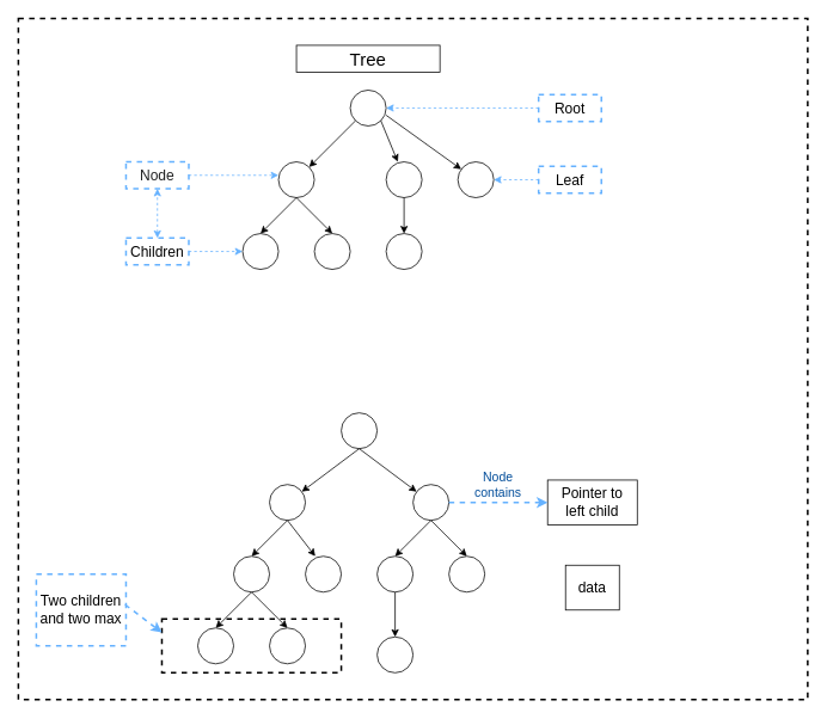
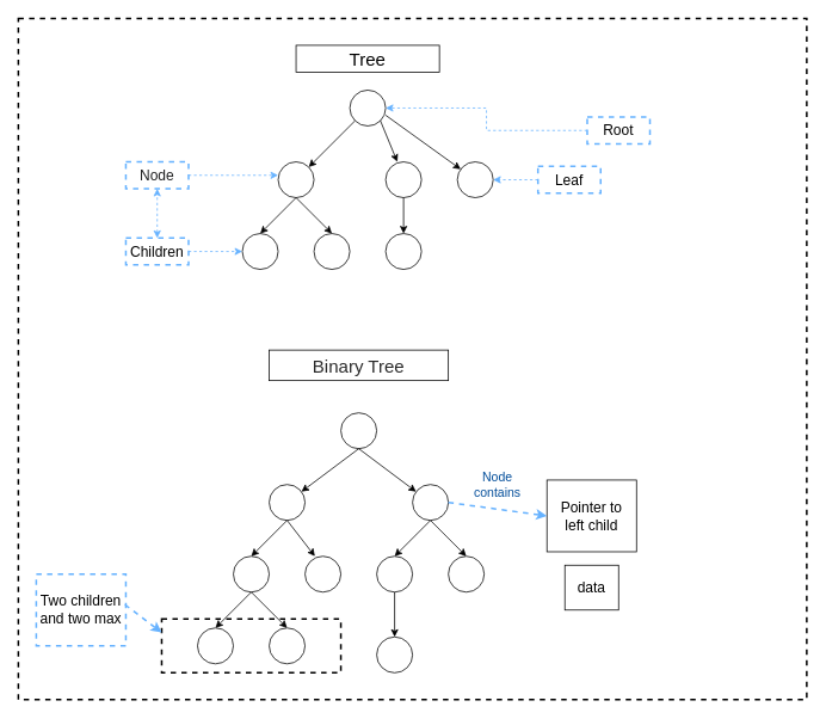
- <mxCell id="16" value="&lt;font style=&quot;font-size: 16px&quot;&gt;Root&lt;/font&gt;" style="text;html=1;fillColor=none;align=center;verticalAlign=middle;whiteSpace=wrap;rounded=0;dashed=1;strokeColor=#66B2FF;strokeWidth=2;" vertex="1" parent="1"><mxGeometry x="600" y="105" width="70" height="30" as="geometry" /></mxCell>
+ <mxCell id="16" value="&lt;font style=&quot;font-size: 16px&quot;&gt;Root&lt;/font&gt;" style="text;html=1;fillColor=none;align=center;verticalAlign=middle;whiteSpace=wrap;rounded=0;dashed=1;strokeColor=#66B2FF;strokeWidth=2;" vertex="1" parent="1"><mxGeometry x="655" y="130" width="70" height="30" as="geometry" /></mxCell>
+ <mxCell id="25" value="&lt;span style=&quot;color: rgba(0 , 0 , 0 , 0.84) ; font-family: , sans-serif ; text-align: justify ; background-color: rgb(255 , 255 , 255)&quot;&gt;&lt;font style=&quot;font-size: 20px&quot;&gt;Binary Tree&lt;/font&gt;&lt;/span&gt;" style="rounded=0;whiteSpace=wrap;html=1;strokeColor=#000000;strokeWidth=1;" vertex="1" parent="1"><mxGeometry x="300" y="390" width="200" height="34" as="geometry" /></mxCell>
- <mxCell id="48" value="&lt;font style=&quot;font-size: 16px&quot;&gt;Pointer to &lt;br&gt;left child&lt;/font&gt;" style="rounded=0;whiteSpace=wrap;html=1;" vertex="1" parent="1"><mxGeometry x="610" y="535" width="100" height="50" as="geometry" /></mxCell>
+ <mxCell id="48" value="&lt;font style=&quot;font-size: 16px&quot;&gt;Pointer to &lt;br&gt;left child&lt;/font&gt;" style="rounded=0;whiteSpace=wrap;html=1;" vertex="1" parent="1"><mxGeometry x="610" y="535" width="100" height="80" as="geometry" /></mxCell>
